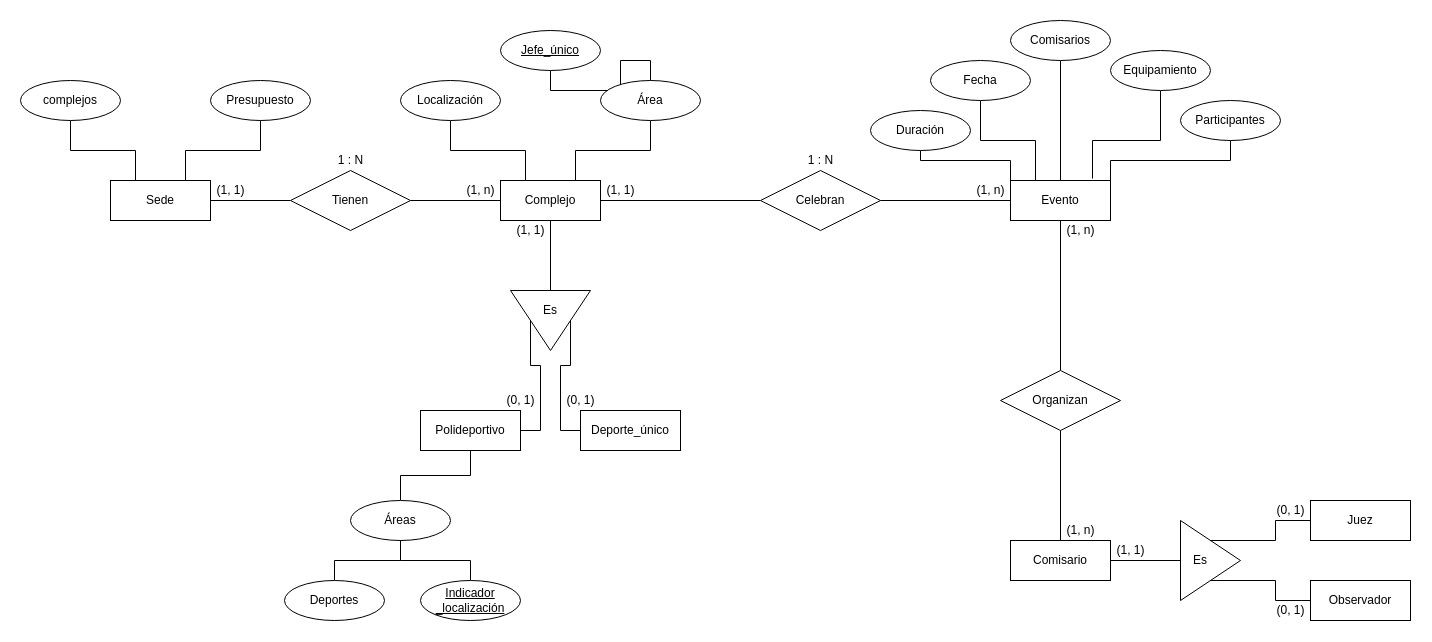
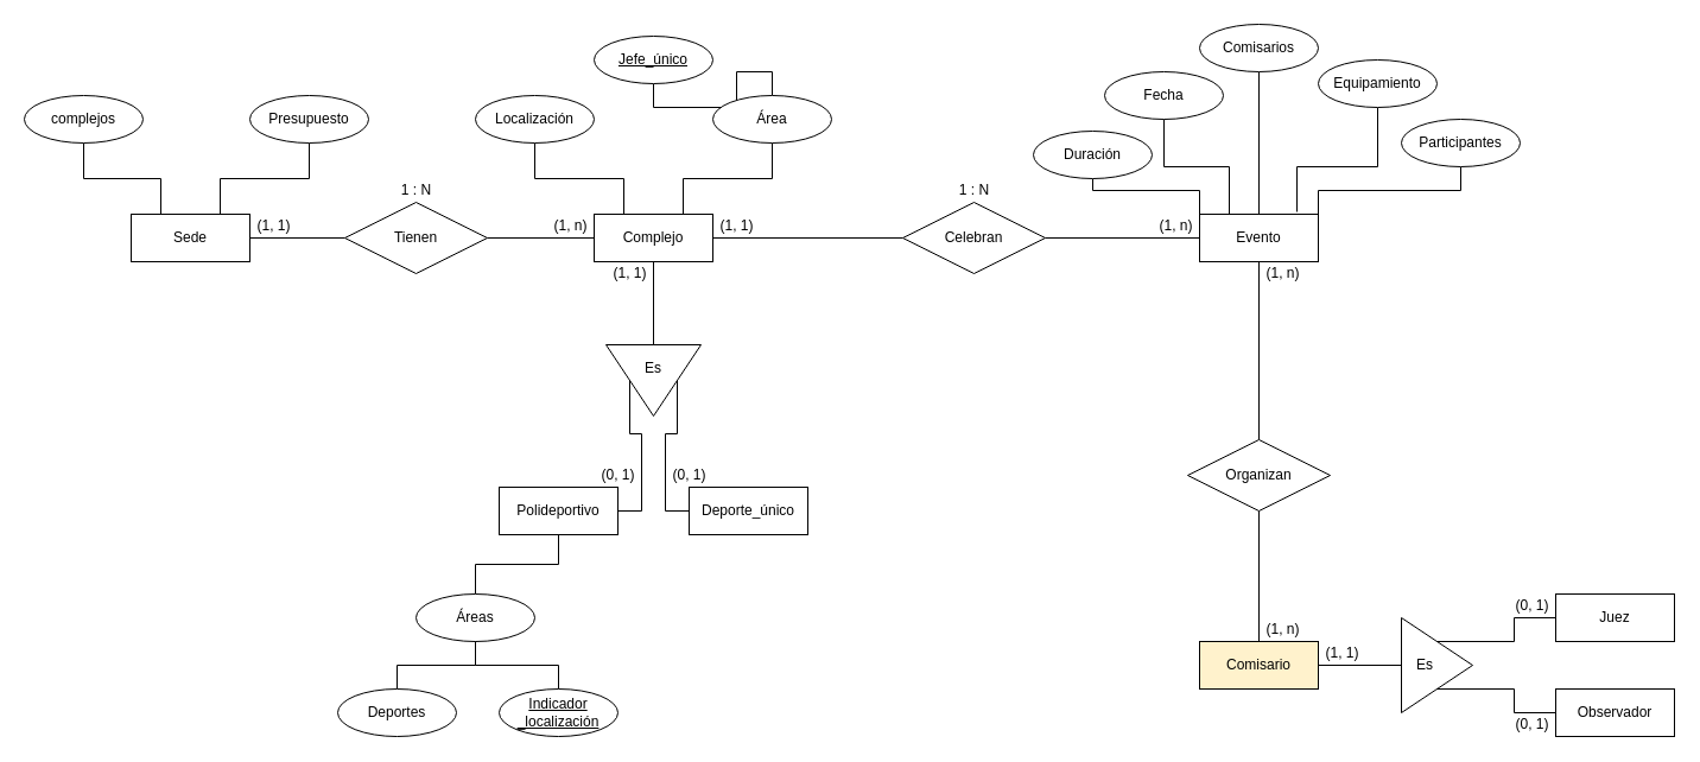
- <mxCell id="31" value="Comisario" style="whiteSpace=wrap;html=1;align=center;" parent="1" vertex="1"><mxGeometry x="1010" y="540" width="100" height="40" as="geometry" /></mxCell>
+ <mxCell id="31" value="Comisario" style="whiteSpace=wrap;html=1;align=center;fillColor=#fff2cc;" parent="1" vertex="1"><mxGeometry x="1010" y="540" width="100" height="40" as="geometry" /></mxCell>
